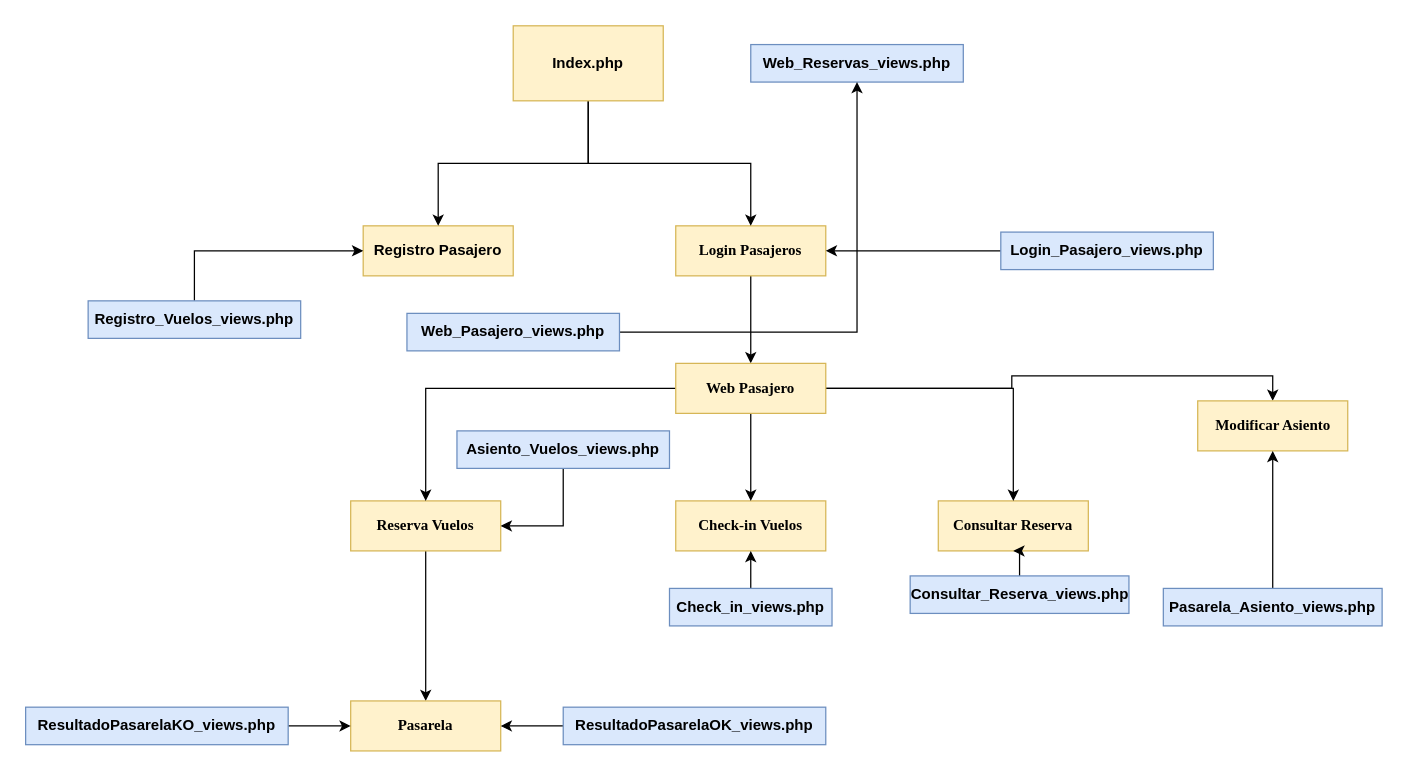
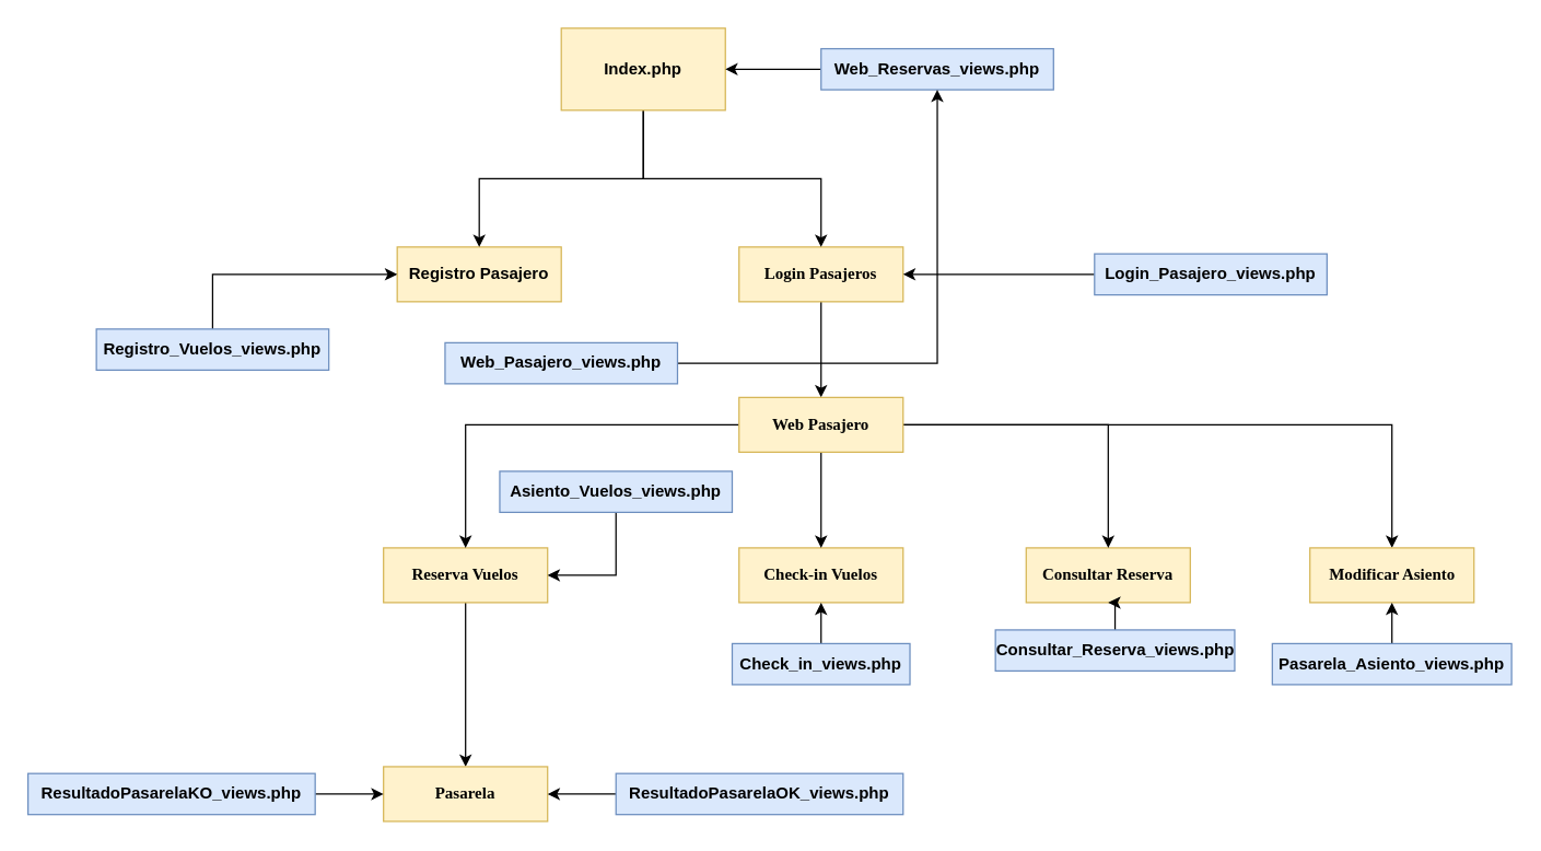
+ <mxCell id="22" style="edgeStyle=orthogonalEdgeStyle;rounded=0;orthogonalLoop=1;jettySize=auto;html=1;" parent="1" source="23" target="7" edge="1"><mxGeometry relative="1" as="geometry" /></mxCell>
- <mxCell id="36" value="&lt;b&gt;&lt;font face=&quot;Tahoma&quot;&gt;Modificar Asiento&lt;/font&gt;&lt;/b&gt;" style="rounded=0;whiteSpace=wrap;html=1;fillColor=#fff2cc;strokeColor=#d6b656;" vertex="1" parent="1"><mxGeometry x="957.5" y="320" width="120" height="40" as="geometry" /></mxCell>
+ <mxCell id="36" value="&lt;b&gt;&lt;font face=&quot;Tahoma&quot;&gt;Modificar Asiento&lt;/font&gt;&lt;/b&gt;" style="rounded=0;whiteSpace=wrap;html=1;fillColor=#fff2cc;strokeColor=#d6b656;" vertex="1" parent="1"><mxGeometry x="957.5" y="400" width="120" height="40" as="geometry" /></mxCell>
